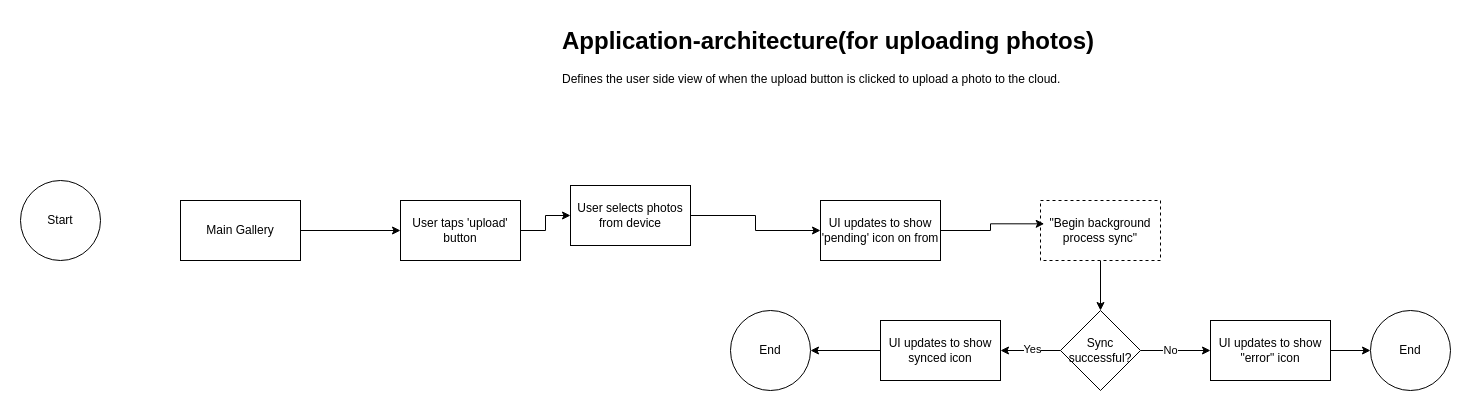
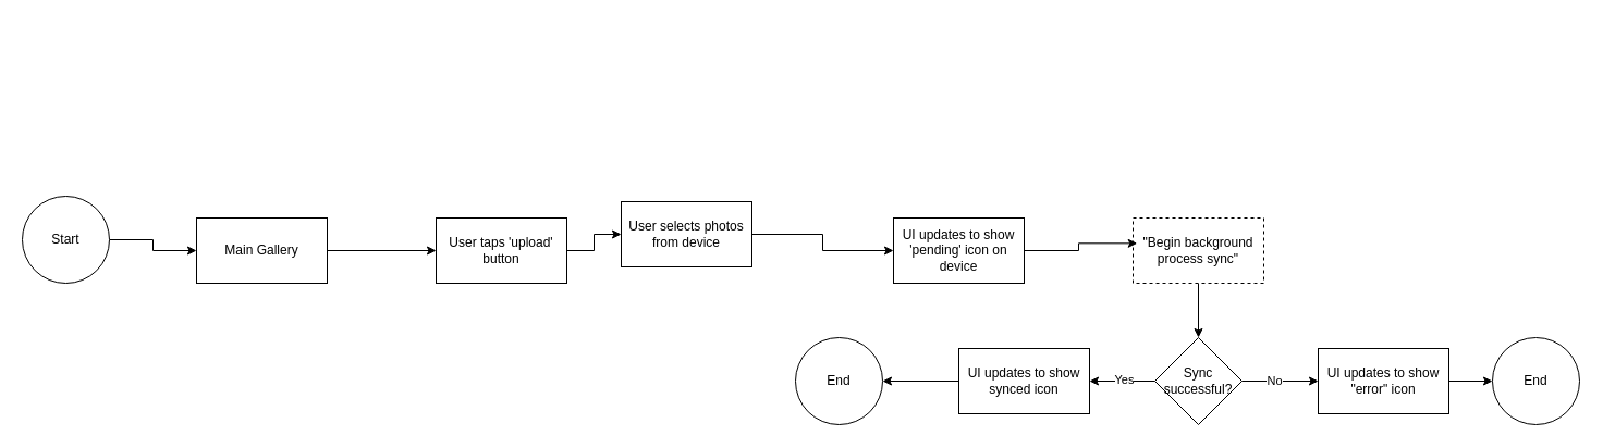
- <mxCell id="25" value="&lt;h1 style=&quot;margin-top: 0px;&quot;&gt;Application-architecture(for uploading photos)&lt;/h1&gt;&lt;p&gt;Defines the user side view of when the upload button is clicked to upload a photo to the cloud.&lt;/p&gt;" style="text;html=1;whiteSpace=wrap;overflow=hidden;rounded=0;" vertex="1" parent="1"><mxGeometry x="560" y="20" width="840" height="90" as="geometry" /></mxCell>
+ <mxCell id="2" style="edgeStyle=orthogonalEdgeStyle;rounded=0;orthogonalLoop=1;jettySize=auto;html=1;entryX=0;entryY=0.5;entryDx=0;entryDy=0;" edge="1" parent="1" source="3" target="5"><mxGeometry relative="1" as="geometry" /></mxCell>
- <mxCell id="10" value="UI updates to show 'pending' icon on from" style="rounded=0;whiteSpace=wrap;html=1;" vertex="1" parent="1"><mxGeometry x="820" y="200" width="120" height="60" as="geometry" /></mxCell>
+ <mxCell id="10" value="UI updates to show 'pending' icon on device" style="rounded=0;whiteSpace=wrap;html=1;" vertex="1" parent="1"><mxGeometry x="820" y="200" width="120" height="60" as="geometry" /></mxCell>
